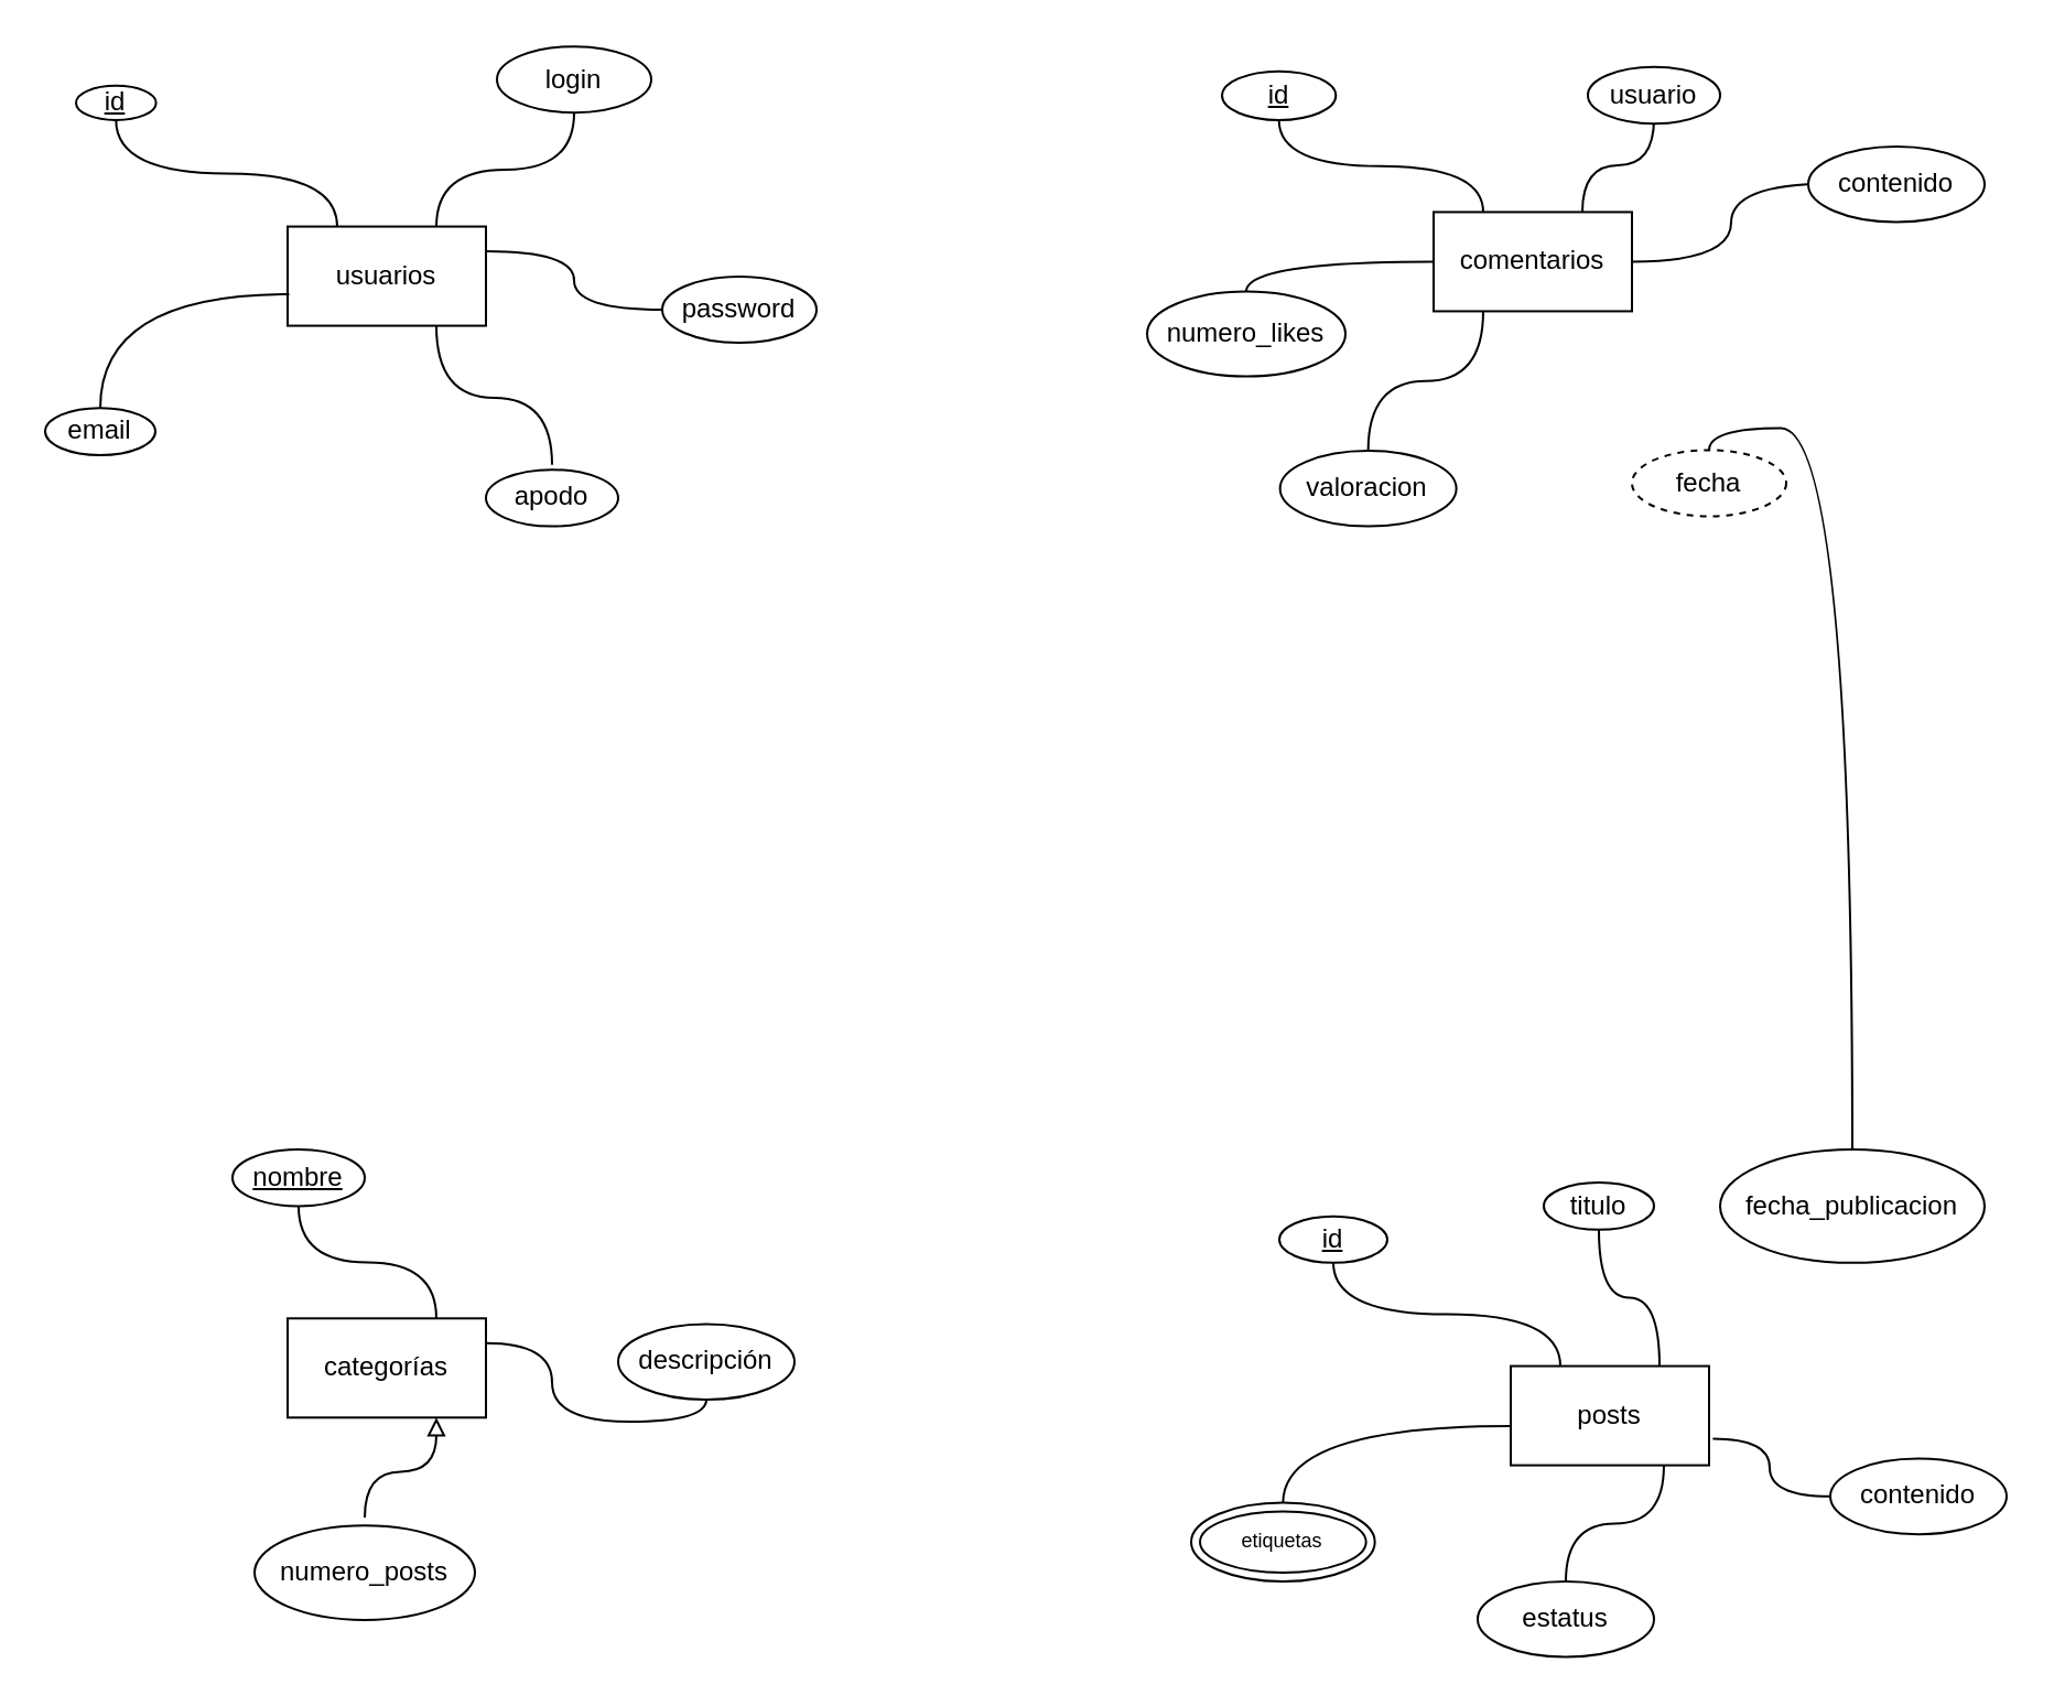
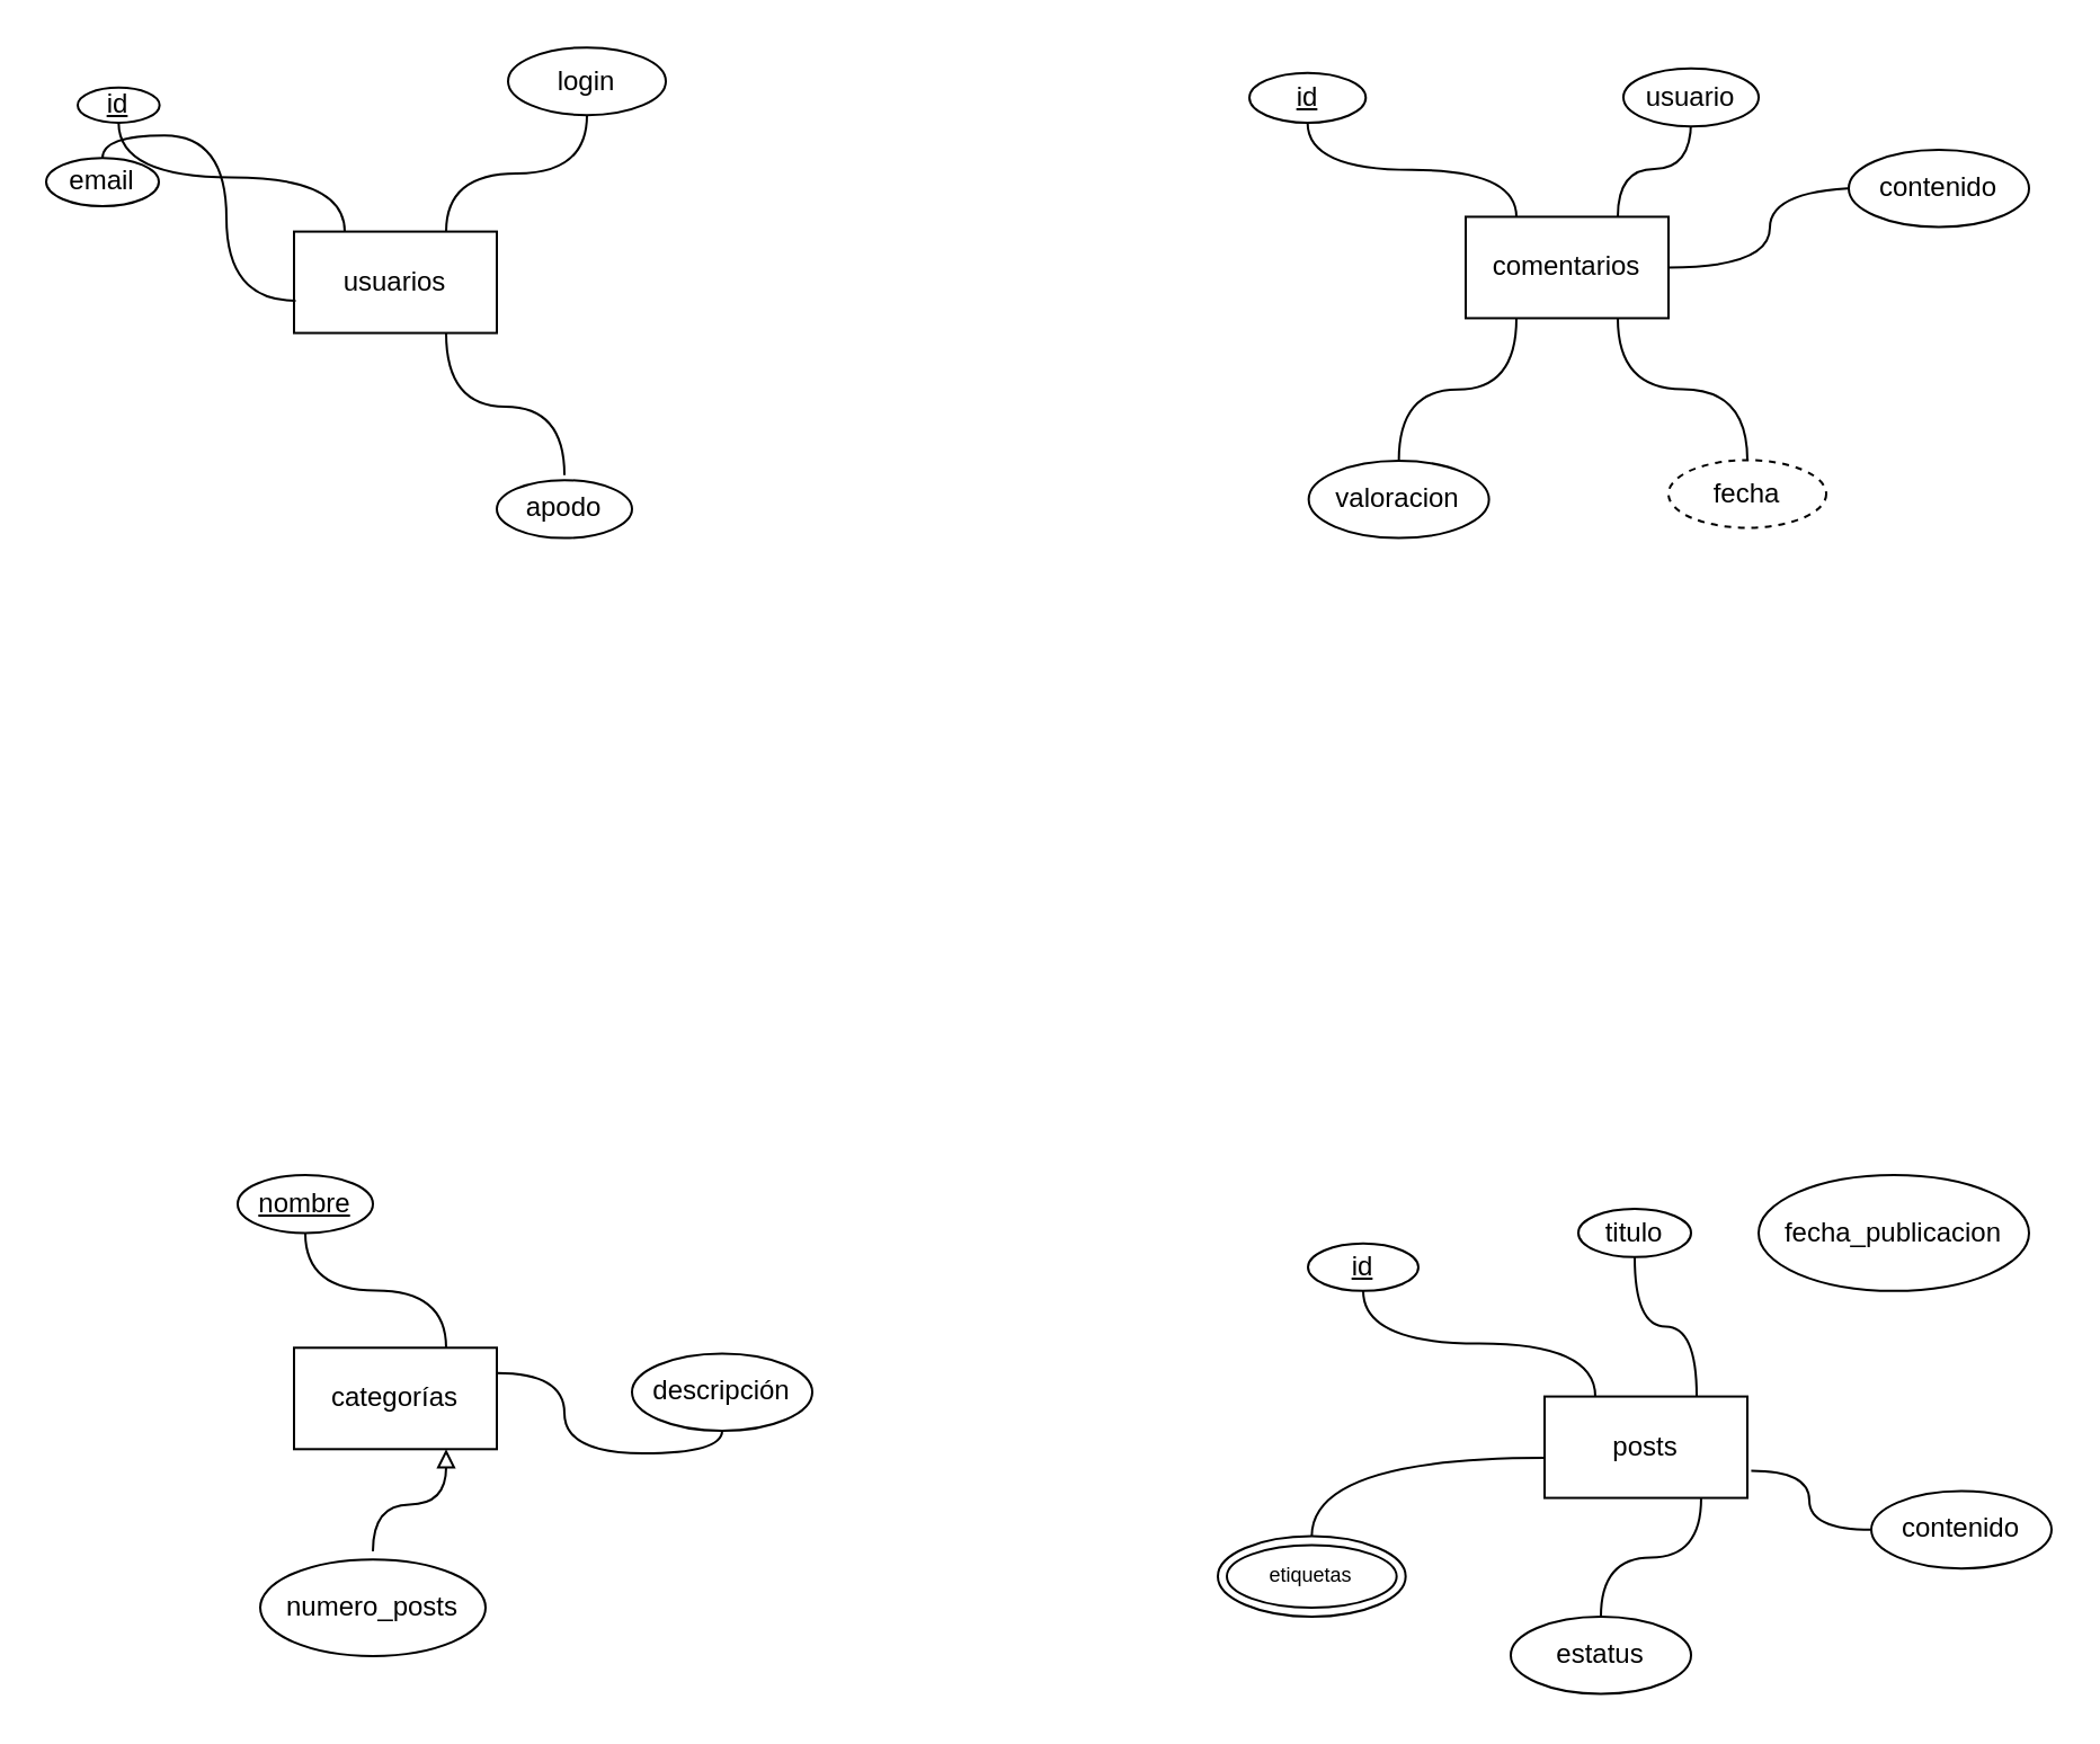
- <mxCell id="43" style="edgeStyle=orthogonalEdgeStyle;html=1;entryX=0;entryY=0.5;entryDx=0;entryDy=0;curved=1;endArrow=none;endFill=0;exitX=0.5;exitY=0;exitDx=0;exitDy=0;" edge="1" parent="1" source="42" target="32"><mxGeometry relative="1" as="geometry"><mxPoint x="772.72" y="173.175" as="sourcePoint" /><mxPoint x="705" y="156.01" as="targetPoint" /></mxGeometry></mxCell>
- <mxCell id="20" style="edgeStyle=orthogonalEdgeStyle;html=1;exitX=0;exitY=0.5;exitDx=0;exitDy=0;entryX=1;entryY=0.25;entryDx=0;entryDy=0;curved=1;endArrow=none;endFill=0;" edge="1" parent="1" source="19" target="14"><mxGeometry relative="1" as="geometry"><mxPoint x="290" y="92.02" as="sourcePoint" /><mxPoint x="275" y="136.59" as="targetPoint" /></mxGeometry></mxCell>
- <mxCell id="19" value="password" style="ellipse;whiteSpace=wrap;html=1;aspect=fixed;" vertex="1" parent="1"><mxGeometry x="300" y="125" width="70" height="30" as="geometry" /></mxCell>
- <mxCell id="42" value="numero_likes" style="ellipse;whiteSpace=wrap;html=1;aspect=fixed;" vertex="1" parent="1"><mxGeometry x="520" y="131.72" width="90" height="38.57" as="geometry" /></mxCell>
- <mxCell id="23" value="email" style="ellipse;whiteSpace=wrap;html=1;aspect=fixed;" vertex="1" parent="1"><mxGeometry x="20" y="184.58" width="50" height="21.43" as="geometry" /></mxCell>
+ <mxCell id="23" value="email" style="ellipse;whiteSpace=wrap;html=1;aspect=fixed;" vertex="1" parent="1"><mxGeometry x="20" y="69.58" width="50" height="21.43" as="geometry" /></mxCell>
- <mxCell id="38" style="edgeStyle=orthogonalEdgeStyle;html=1;exitX=0.5;exitY=0;exitDx=0;exitDy=0;curved=1;endArrow=none;endFill=0;" edge="1" parent="1" source="37" target="7"><mxGeometry relative="1" as="geometry"><mxPoint x="810" y="85.45" as="sourcePoint" /><mxPoint x="795" y="130.02" as="targetPoint" /></mxGeometry></mxCell>
+ <mxCell id="38" style="edgeStyle=orthogonalEdgeStyle;html=1;exitX=0.5;exitY=0;exitDx=0;exitDy=0;entryX=0.75;entryY=1;entryDx=0;entryDy=0;curved=1;endArrow=none;endFill=0;" edge="1" parent="1" source="37" target="32"><mxGeometry relative="1" as="geometry"><mxPoint x="810" y="85.45" as="sourcePoint" /><mxPoint x="795" y="130.02" as="targetPoint" /></mxGeometry></mxCell>
